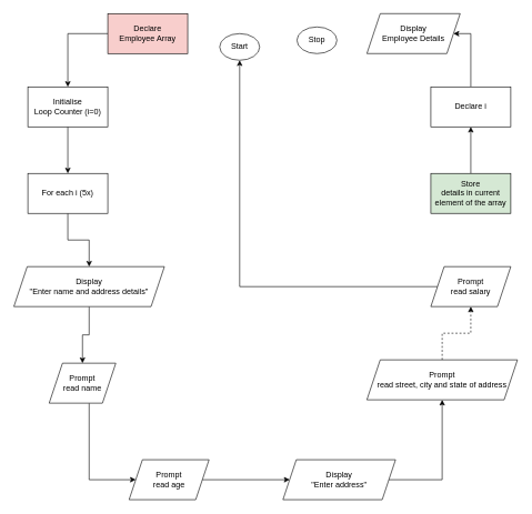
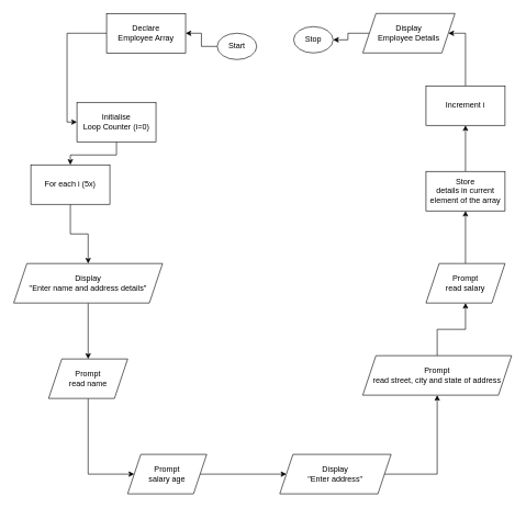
- <mxCell id="5" value="Declare&lt;br&gt;Employee Array" style="rounded=0;whiteSpace=wrap;html=1;fillColor=#f8cecc;" vertex="1" parent="1"><mxGeometry x="161" y="20" width="120" height="60" as="geometry" /></mxCell>
+ <mxCell id="5" value="Declare&lt;br&gt;Employee Array" style="rounded=0;whiteSpace=wrap;html=1;" vertex="1" parent="1"><mxGeometry x="161" y="20" width="120" height="60" as="geometry" /></mxCell>
+ <mxCell id="26" style="edgeStyle=orthogonalEdgeStyle;rounded=0;orthogonalLoop=1;jettySize=auto;html=1;entryX=1;entryY=0.5;entryDx=0;entryDy=0;" edge="1" parent="1" source="27" target="28"><mxGeometry relative="1" as="geometry" /></mxCell>
+ <mxCell id="2" style="edgeStyle=orthogonalEdgeStyle;rounded=0;orthogonalLoop=1;jettySize=auto;html=1;entryX=1;entryY=0.5;entryDx=0;entryDy=0;" edge="1" parent="1" source="3" target="5"><mxGeometry relative="1" as="geometry" /></mxCell>
- <mxCell id="20" style="edgeStyle=orthogonalEdgeStyle;rounded=0;orthogonalLoop=1;jettySize=auto;html=1;" edge="1" parent="1" source="21" target="3"><mxGeometry relative="1" as="geometry" /></mxCell>
+ <mxCell id="20" style="edgeStyle=orthogonalEdgeStyle;rounded=0;orthogonalLoop=1;jettySize=auto;html=1;entryX=0.5;entryY=1;entryDx=0;entryDy=0;" edge="1" parent="1" source="21" target="23"><mxGeometry relative="1" as="geometry" /></mxCell>
- <mxCell id="7" value="Initialise&lt;br&gt;Loop Counter (i=0)" style="rounded=0;whiteSpace=wrap;html=1;" vertex="1" parent="1"><mxGeometry x="41" y="130" width="120" height="60" as="geometry" /></mxCell>
+ <mxCell id="7" value="Initialise&lt;br&gt;Loop Counter (i=0)" style="rounded=0;whiteSpace=wrap;html=1;" vertex="1" parent="1"><mxGeometry x="116" y="155" width="120" height="60" as="geometry" /></mxCell>
- <mxCell id="25" value="Declare i" style="rounded=0;whiteSpace=wrap;html=1;" vertex="1" parent="1"><mxGeometry x="646" y="130" width="120" height="60" as="geometry" /></mxCell>
+ <mxCell id="25" value="Increment i" style="rounded=0;whiteSpace=wrap;html=1;" vertex="1" parent="1"><mxGeometry x="646" y="130" width="120" height="60" as="geometry" /></mxCell>
- <mxCell id="9" value="For each i (5x)" style="rounded=0;whiteSpace=wrap;html=1;" vertex="1" parent="1"><mxGeometry x="41" y="260" width="120" height="60" as="geometry" /></mxCell>
+ <mxCell id="9" value="For each i (5x)" style="rounded=0;whiteSpace=wrap;html=1;" vertex="1" parent="1"><mxGeometry x="46" y="250" width="120" height="60" as="geometry" /></mxCell>
- <mxCell id="23" value="Store&lt;br&gt;details in current element of the array" style="rounded=0;whiteSpace=wrap;html=1;fillColor=#d5e8d4;" vertex="1" parent="1"><mxGeometry x="646" y="260" width="120" height="60" as="geometry" /></mxCell>
+ <mxCell id="23" value="Store&lt;br&gt;details in current element of the array" style="rounded=0;whiteSpace=wrap;html=1;" vertex="1" parent="1"><mxGeometry x="646" y="260" width="120" height="60" as="geometry" /></mxCell>
- <mxCell id="18" style="edgeStyle=orthogonalEdgeStyle;rounded=0;orthogonalLoop=1;jettySize=auto;html=1;entryX=0.5;entryY=1;entryDx=0;entryDy=0;dashed=1;" edge="1" parent="1" source="19" target="21"><mxGeometry relative="1" as="geometry" /></mxCell>
+ <mxCell id="18" style="edgeStyle=orthogonalEdgeStyle;rounded=0;orthogonalLoop=1;jettySize=auto;html=1;entryX=0.5;entryY=1;entryDx=0;entryDy=0;" edge="1" parent="1" source="19" target="21"><mxGeometry relative="1" as="geometry" /></mxCell>
- <mxCell id="13" value="Prompt&lt;br&gt;read name" style="shape=parallelogram;perimeter=parallelogramPerimeter;whiteSpace=wrap;html=1;fixedSize=1;" vertex="1" parent="1"><mxGeometry x="73" y="545" width="100" height="60" as="geometry" /></mxCell>
+ <mxCell id="13" value="Prompt&lt;br&gt;read name" style="shape=parallelogram;perimeter=parallelogramPerimeter;whiteSpace=wrap;html=1;fixedSize=1;" vertex="1" parent="1"><mxGeometry x="73" y="545" width="120" height="60" as="geometry" /></mxCell>
- <mxCell id="15" value="Prompt&lt;br&gt;read age" style="shape=parallelogram;perimeter=parallelogramPerimeter;whiteSpace=wrap;html=1;fixedSize=1;" vertex="1" parent="1"><mxGeometry x="193" y="690" width="120" height="60" as="geometry" /></mxCell>
+ <mxCell id="15" value="Prompt&lt;br&gt;salary age" style="shape=parallelogram;perimeter=parallelogramPerimeter;whiteSpace=wrap;html=1;fixedSize=1;" vertex="1" parent="1"><mxGeometry x="193" y="690" width="120" height="60" as="geometry" /></mxCell>
